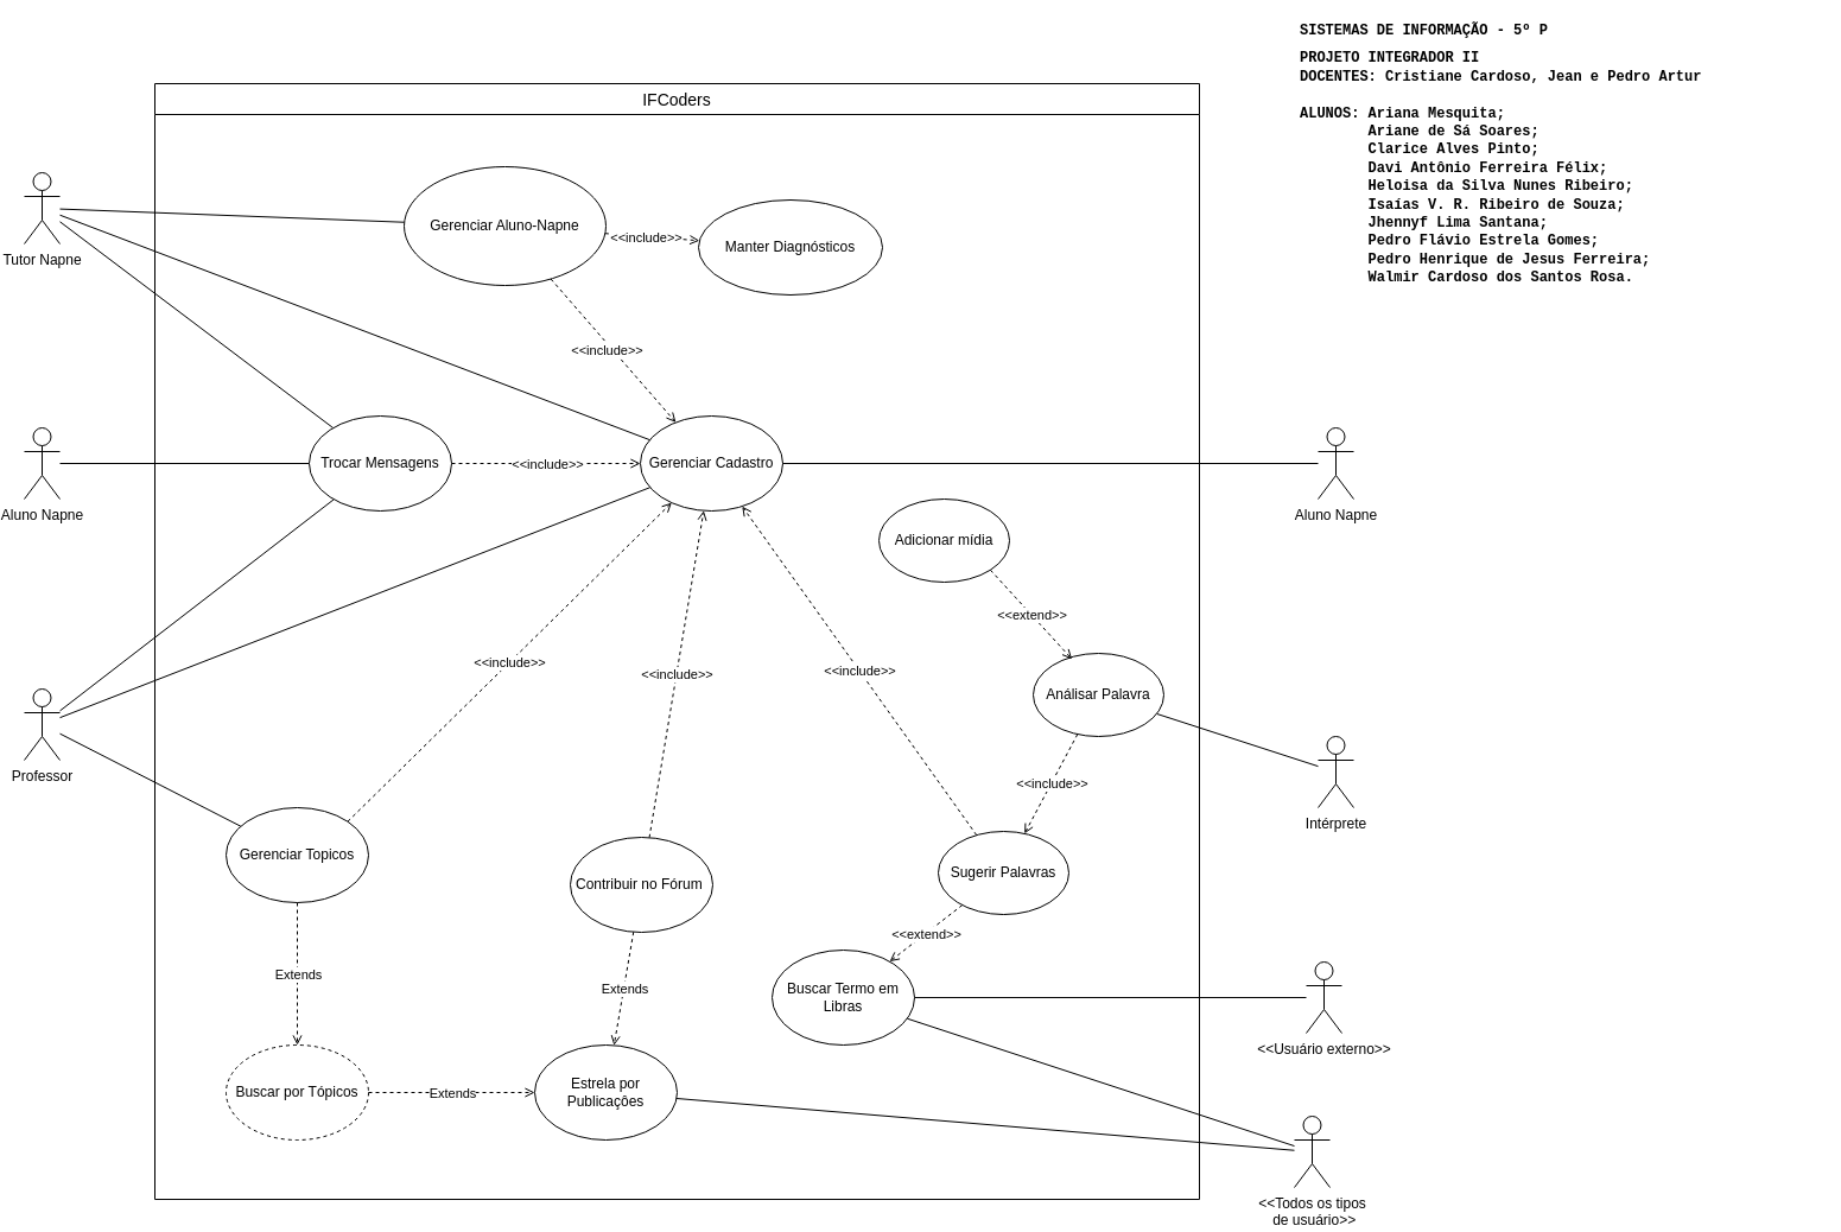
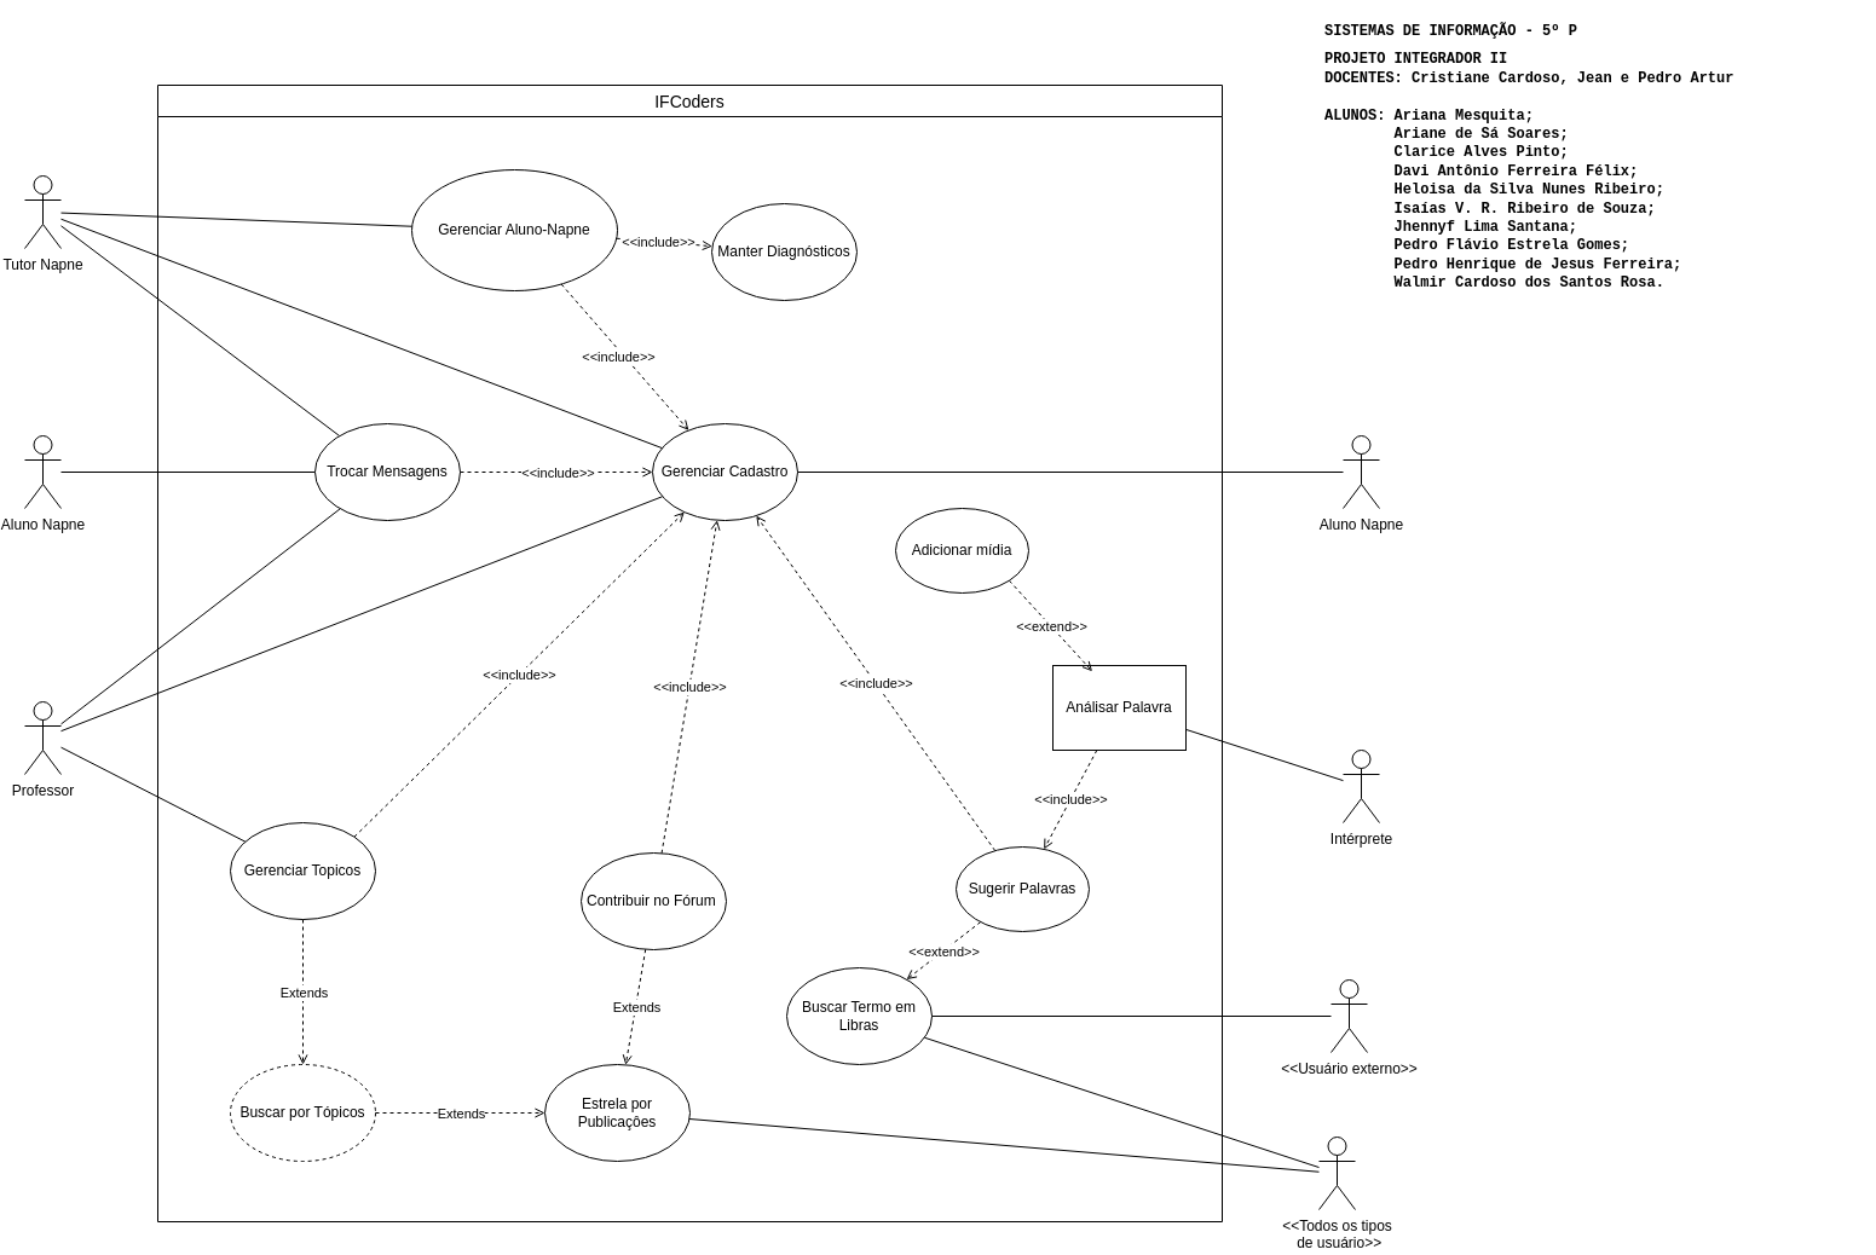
- <mxCell id="17" value="Manter Diagnósticos" style="ellipse;whiteSpace=wrap;html=1;" parent="1" vertex="1"><mxGeometry x="588" y="168" width="155" height="80" as="geometry" /></mxCell>
+ <mxCell id="17" value="Manter Diagnósticos" style="ellipse;whiteSpace=wrap;html=1;" parent="1" vertex="1"><mxGeometry x="588" y="168" width="120" height="80" as="geometry" /></mxCell>
- <mxCell id="31" value="Análisar Palavra" style="ellipse;whiteSpace=wrap;html=1;" parent="1" vertex="1"><mxGeometry x="870" y="550" width="110" height="70" as="geometry" /></mxCell>
+ <mxCell id="31" value="Análisar Palavra" style="whiteSpace=wrap;html=1;rounded=0;" parent="1" vertex="1"><mxGeometry x="870" y="550" width="110" height="70" as="geometry" /></mxCell>
